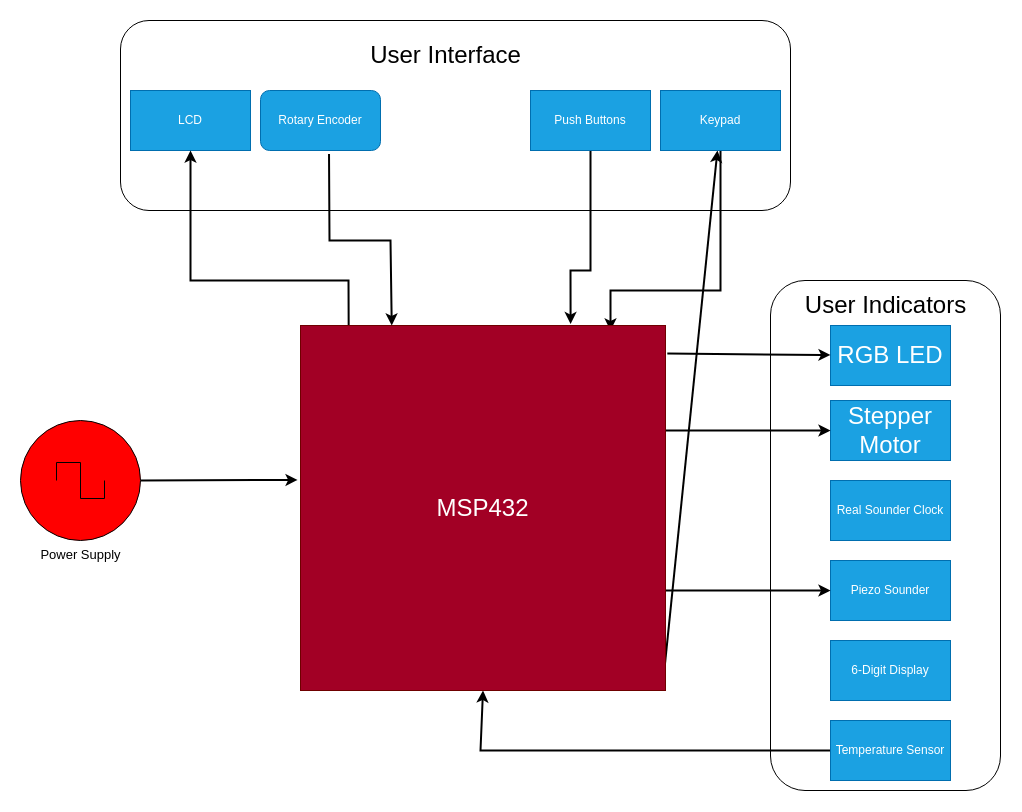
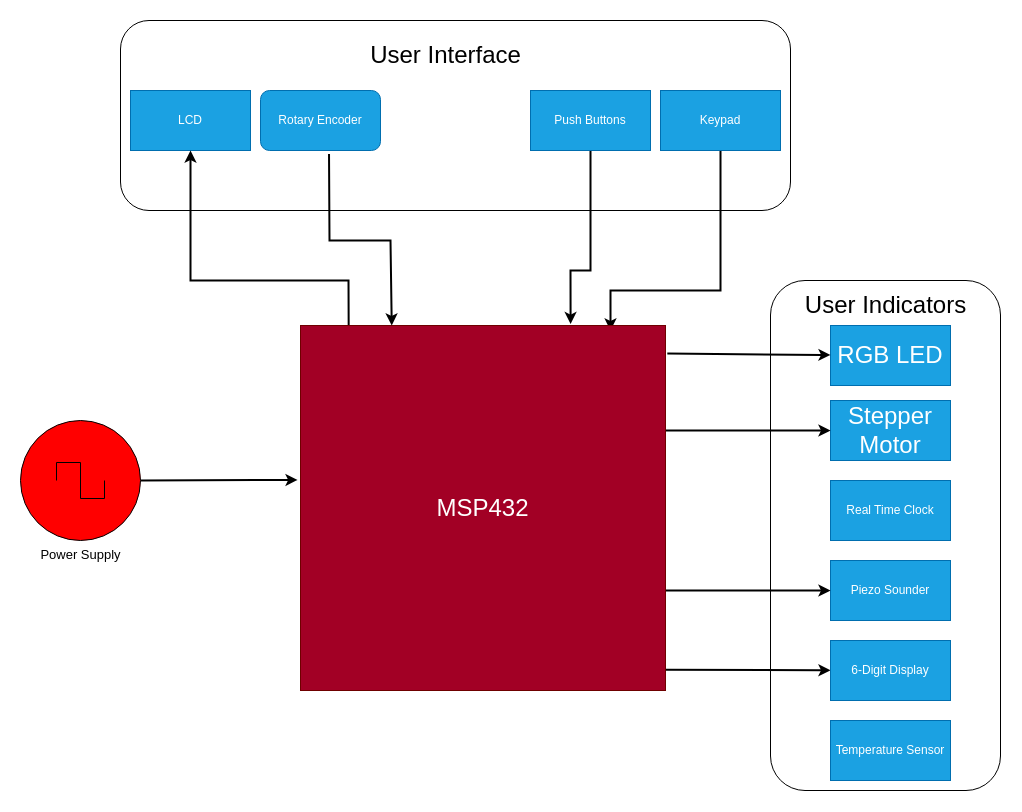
- <mxCell id="16" style="edgeStyle=none;rounded=0;html=1;fontSize=15;fontColor=#000000;startArrow=none;startFill=0;strokeColor=#000000;strokeWidth=2;exitX=0.997;exitY=0.943;exitDx=0;exitDy=0;exitPerimeter=0;" parent="1" source="24" target="28" edge="1"><mxGeometry relative="1" as="geometry"><mxPoint x="670" y="670" as="sourcePoint" /></mxGeometry></mxCell>
+ <mxCell id="16" style="edgeStyle=none;rounded=0;html=1;fontSize=15;fontColor=#000000;startArrow=none;startFill=0;strokeColor=#000000;strokeWidth=2;exitX=0.997;exitY=0.943;exitDx=0;exitDy=0;exitPerimeter=0;" parent="1" source="24" target="17" edge="1"><mxGeometry relative="1" as="geometry"><mxPoint x="670" y="670" as="sourcePoint" /></mxGeometry></mxCell>
- <mxCell id="10" value="Real Sounder Clock" style="rounded=0;whiteSpace=wrap;html=1;strokeColor=#006EAF;fillColor=#1ba1e2;fontColor=#ffffff;" parent="1" vertex="1"><mxGeometry x="830" y="480" width="120" height="60" as="geometry" /></mxCell>
+ <mxCell id="10" value="Real Time Clock" style="rounded=0;whiteSpace=wrap;html=1;strokeColor=#006EAF;fillColor=#1ba1e2;fontColor=#ffffff;" parent="1" vertex="1"><mxGeometry x="830" y="480" width="120" height="60" as="geometry" /></mxCell>
- <mxCell id="19" style="edgeStyle=none;rounded=0;html=1;exitX=0;exitY=0.5;exitDx=0;exitDy=0;fontSize=15;fontColor=#000000;startArrow=none;startFill=0;strokeColor=#000000;strokeWidth=2;entryX=0.5;entryY=1;entryDx=0;entryDy=0;" parent="1" source="20" target="24" edge="1"><mxGeometry relative="1" as="geometry"><Array as="points"><mxPoint x="730" y="750" /><mxPoint x="480" y="750" /></Array><mxPoint x="670" y="750" as="targetPoint" /></mxGeometry></mxCell>
